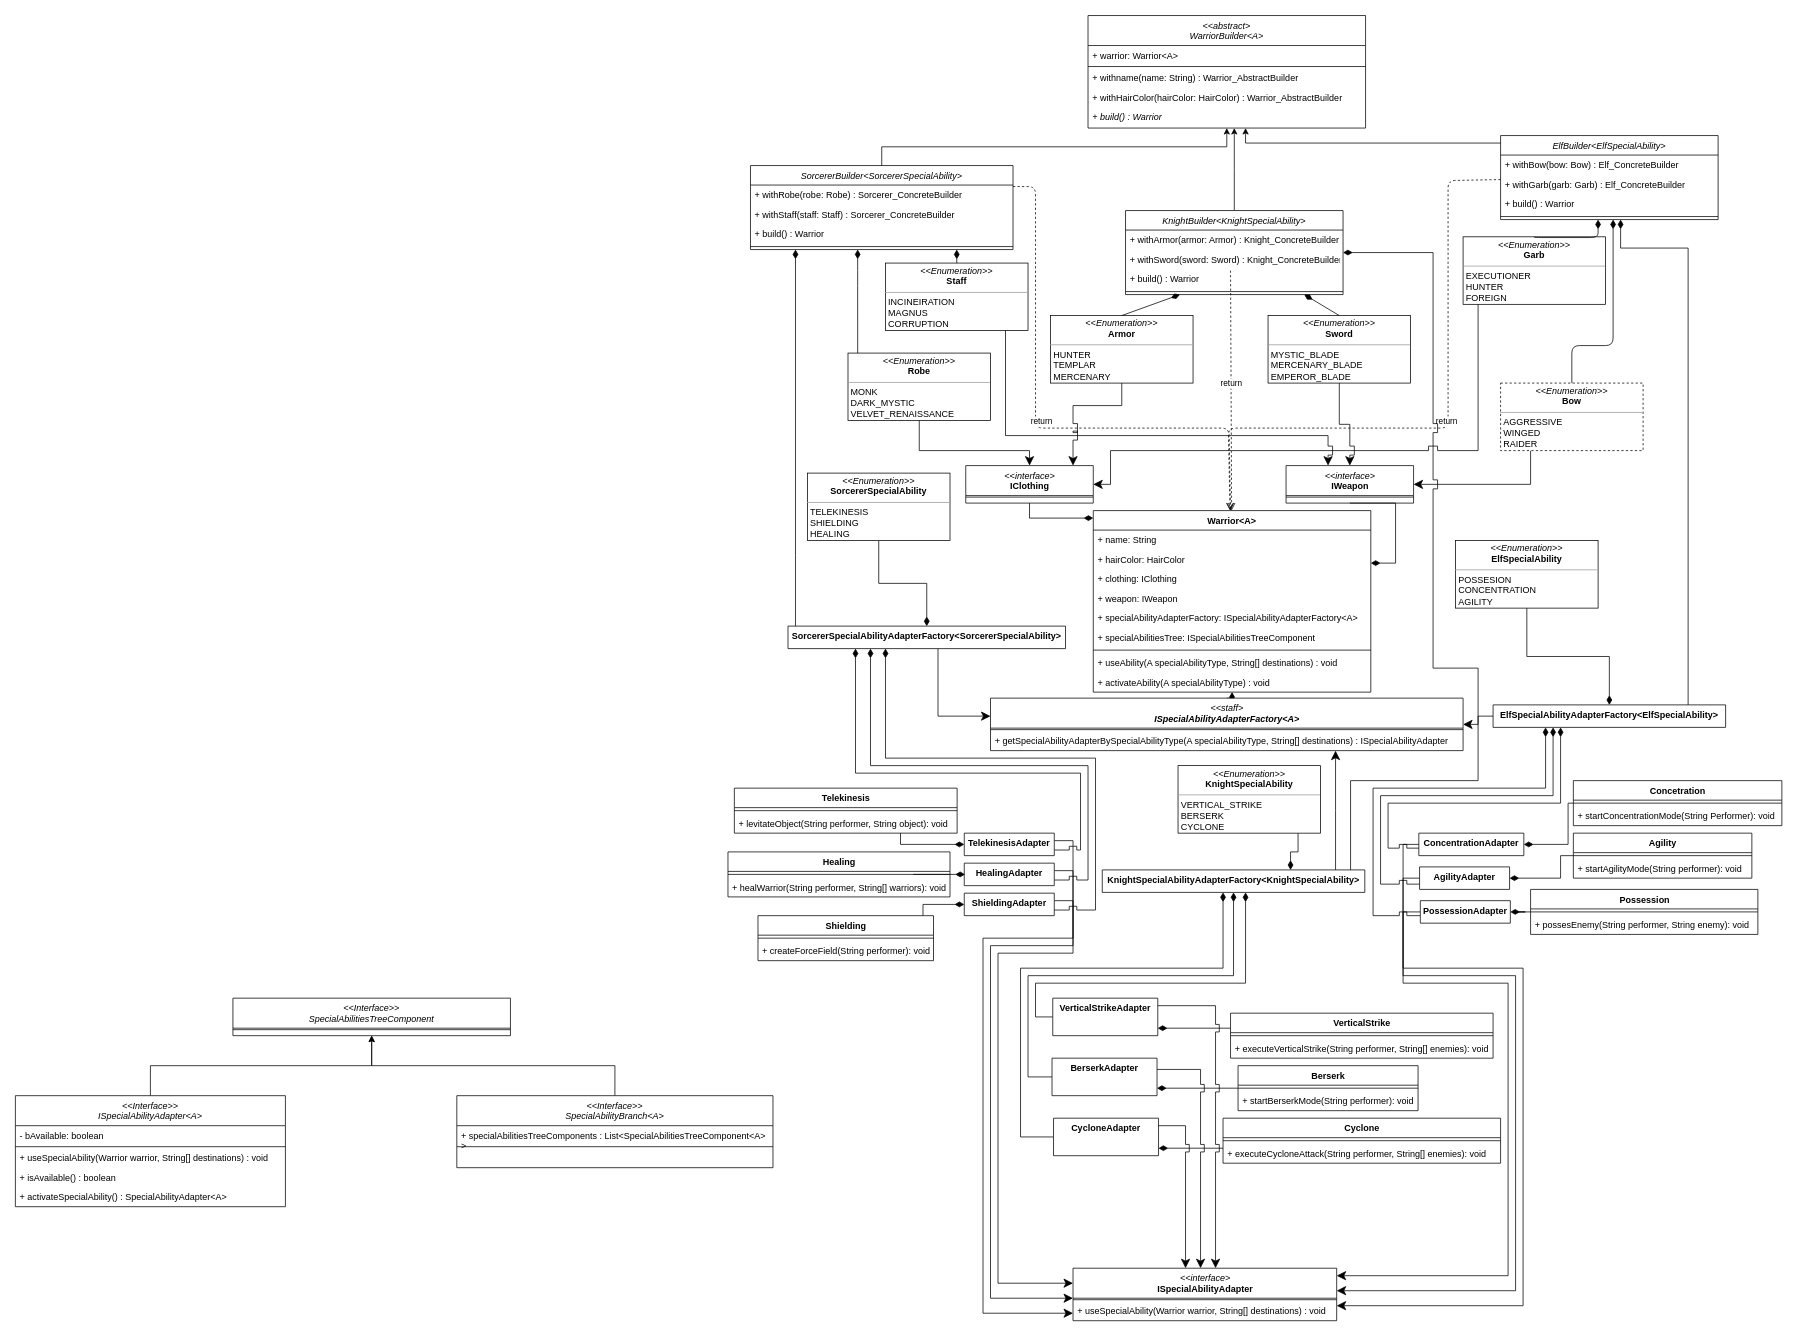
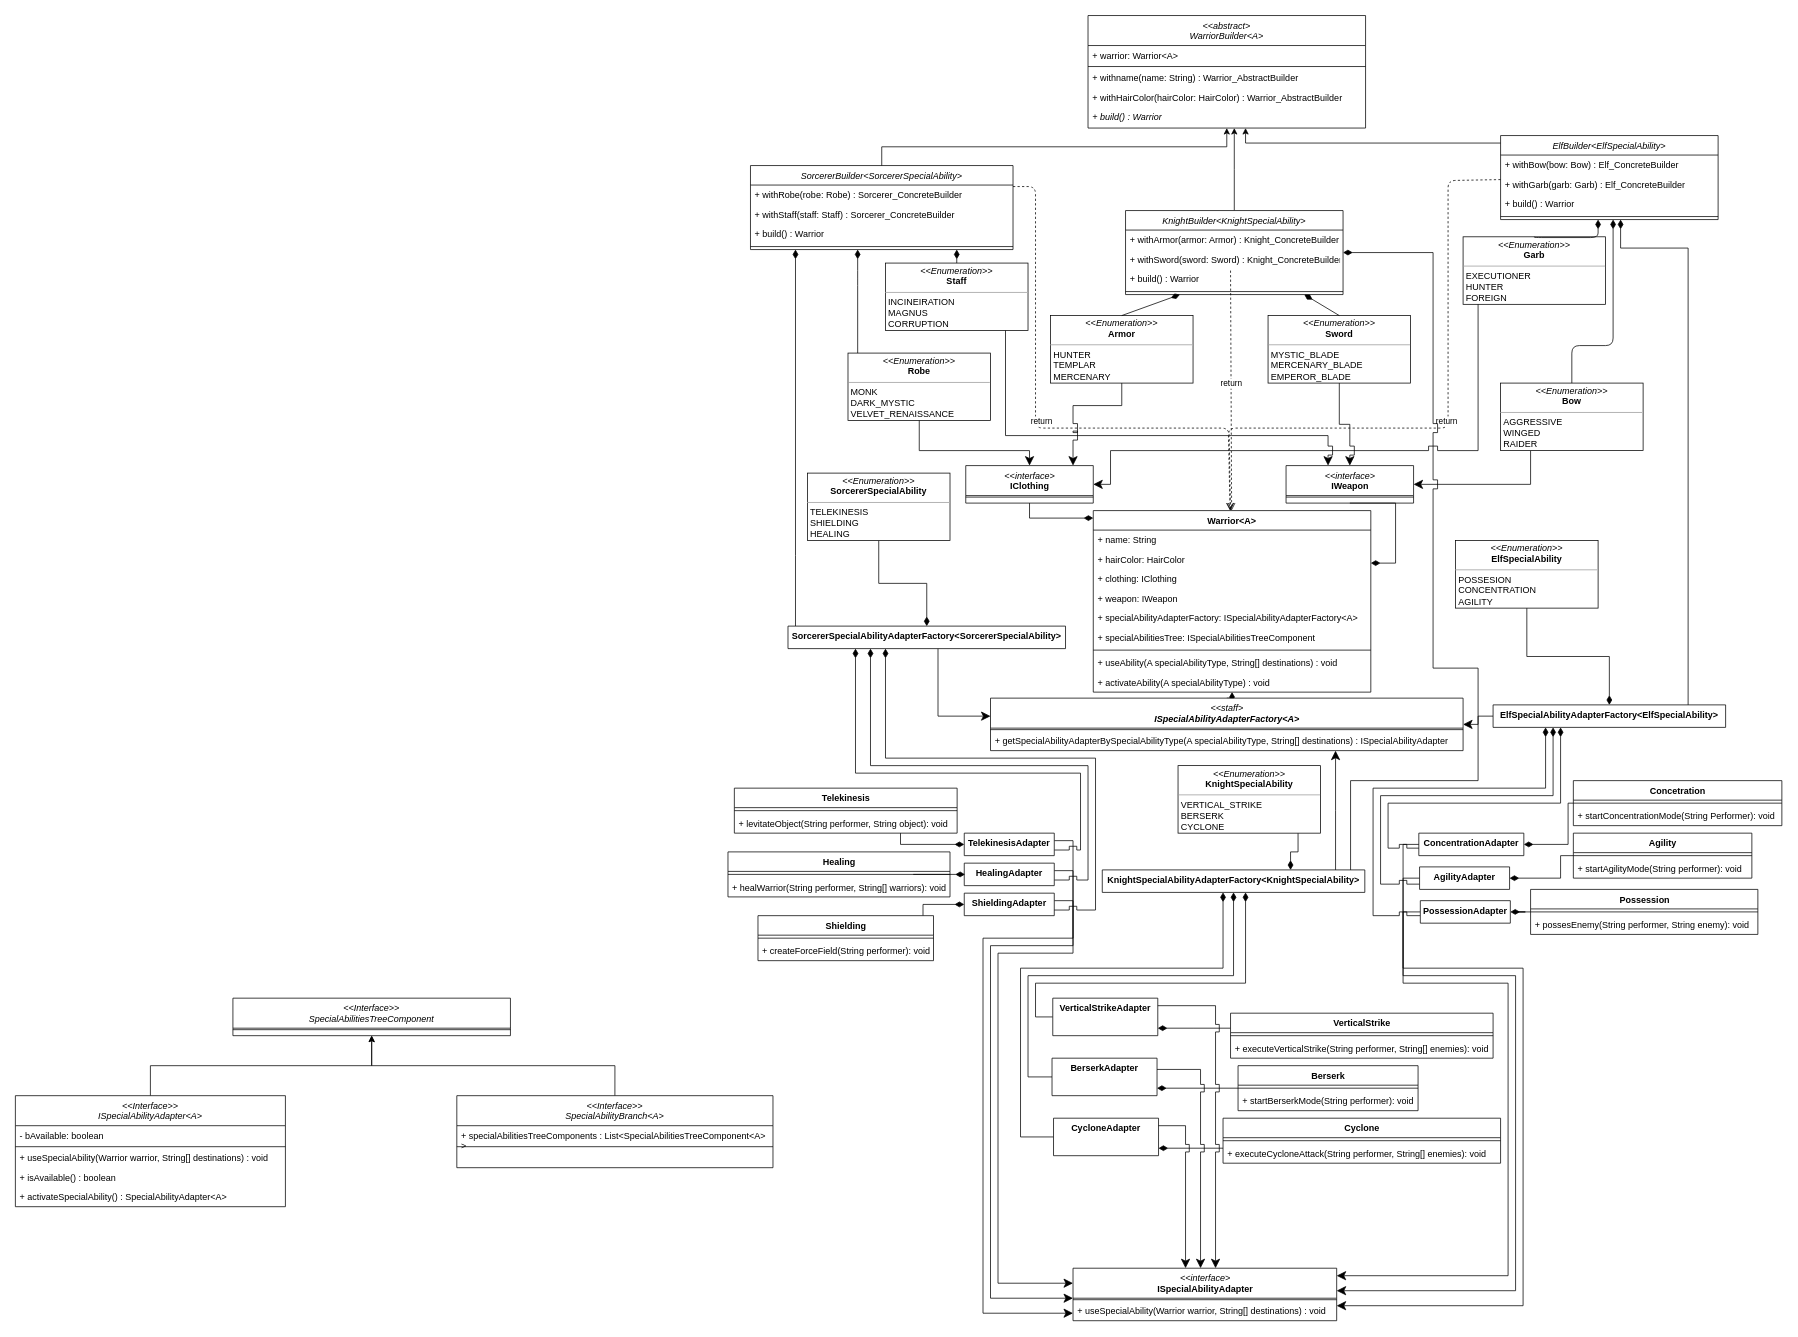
- <mxCell id="41" value="&lt;p style=&quot;margin: 0px ; margin-top: 4px ; text-align: center&quot;&gt;&lt;i&gt;&amp;lt;&amp;lt;Enumeration&amp;gt;&amp;gt;&lt;/i&gt;&lt;br&gt;&lt;b&gt;Bow&lt;/b&gt;&lt;/p&gt;&lt;hr size=&quot;1&quot;&gt;&lt;p style=&quot;margin: 0px ; margin-left: 4px&quot;&gt;AGGRESSIVE&lt;br&gt;WINGED&lt;/p&gt;&lt;p style=&quot;margin: 0px ; margin-left: 4px&quot;&gt;RAIDER&lt;br&gt;&lt;br&gt;&lt;/p&gt;&lt;p style=&quot;margin: 0px ; margin-left: 4px&quot;&gt;&lt;br&gt;&lt;/p&gt;" style="verticalAlign=top;align=left;overflow=fill;fontSize=12;fontFamily=Helvetica;html=1;dashed=1;" parent="1" vertex="1"><mxGeometry x="2000" y="510" width="190" height="90" as="geometry" /></mxCell>
+ <mxCell id="41" value="&lt;p style=&quot;margin: 0px ; margin-top: 4px ; text-align: center&quot;&gt;&lt;i&gt;&amp;lt;&amp;lt;Enumeration&amp;gt;&amp;gt;&lt;/i&gt;&lt;br&gt;&lt;b&gt;Bow&lt;/b&gt;&lt;/p&gt;&lt;hr size=&quot;1&quot;&gt;&lt;p style=&quot;margin: 0px ; margin-left: 4px&quot;&gt;AGGRESSIVE&lt;br&gt;WINGED&lt;/p&gt;&lt;p style=&quot;margin: 0px ; margin-left: 4px&quot;&gt;RAIDER&lt;br&gt;&lt;br&gt;&lt;/p&gt;&lt;p style=&quot;margin: 0px ; margin-left: 4px&quot;&gt;&lt;br&gt;&lt;/p&gt;" style="verticalAlign=top;align=left;overflow=fill;fontSize=12;fontFamily=Helvetica;html=1;" parent="1" vertex="1"><mxGeometry x="2000" y="510" width="190" height="90" as="geometry" /></mxCell>
